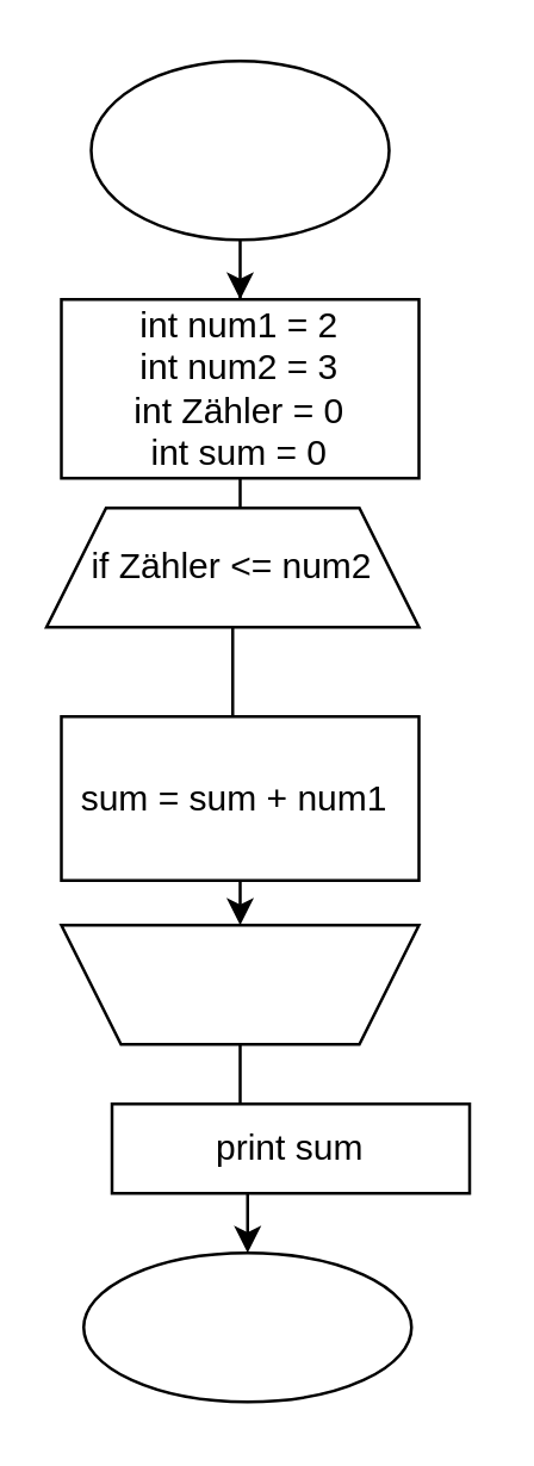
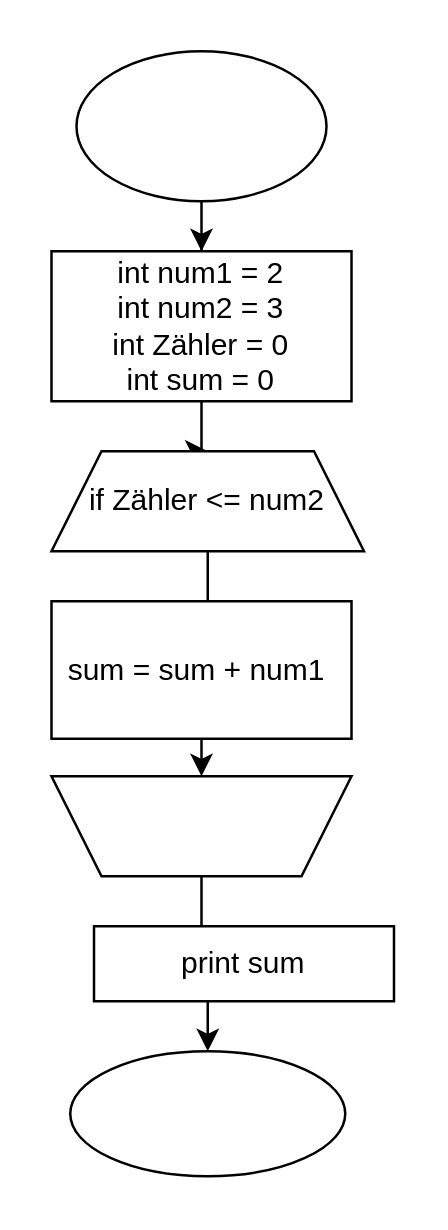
- <mxCell id="7" value="if Zähler &amp;lt;= num2" style="shape=trapezoid;perimeter=trapezoidPerimeter;whiteSpace=wrap;html=1;fixedSize=1;" vertex="1" parent="1"><mxGeometry x="15" y="170" width="125" height="40" as="geometry" /></mxCell>
+ <mxCell id="7" value="if Zähler &amp;lt;= num2" style="shape=trapezoid;perimeter=trapezoidPerimeter;whiteSpace=wrap;html=1;fixedSize=1;" vertex="1" parent="1"><mxGeometry x="20" y="180" width="125" height="40" as="geometry" /></mxCell>
